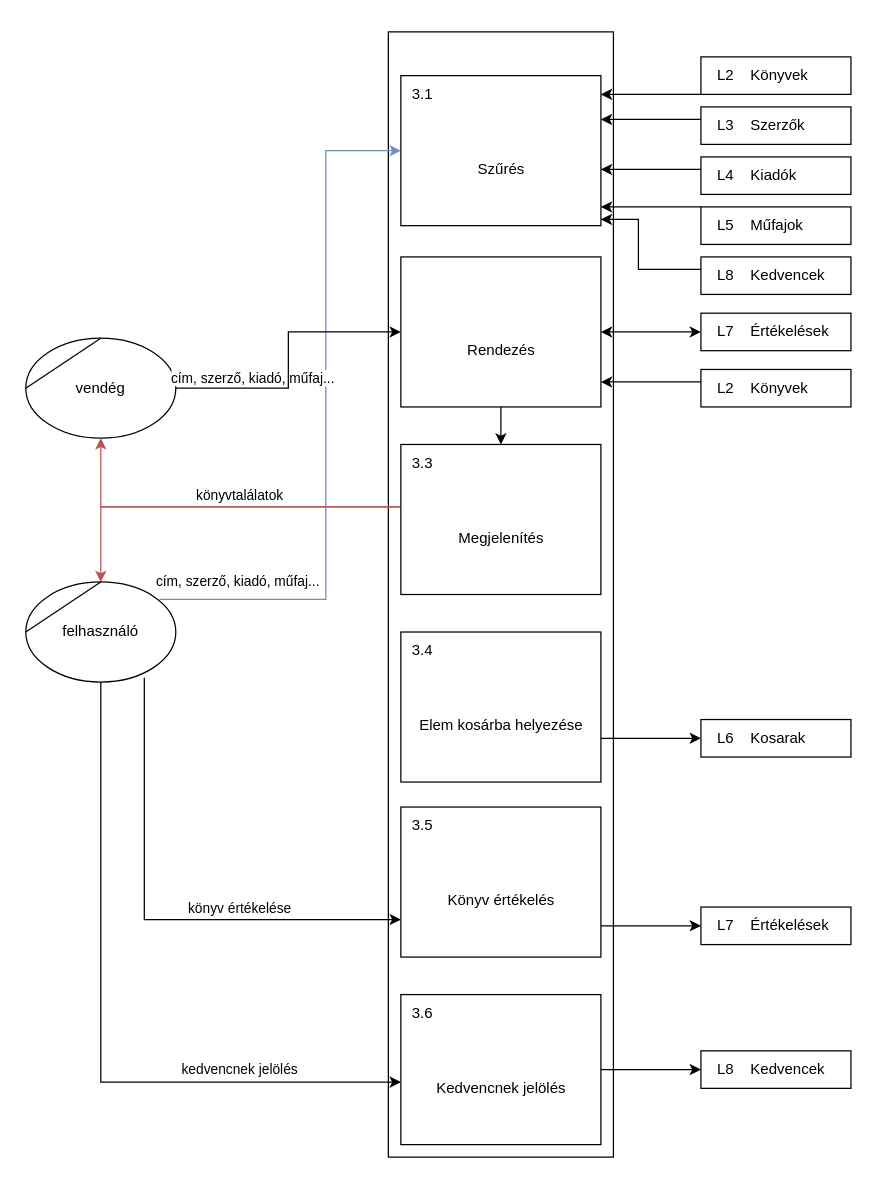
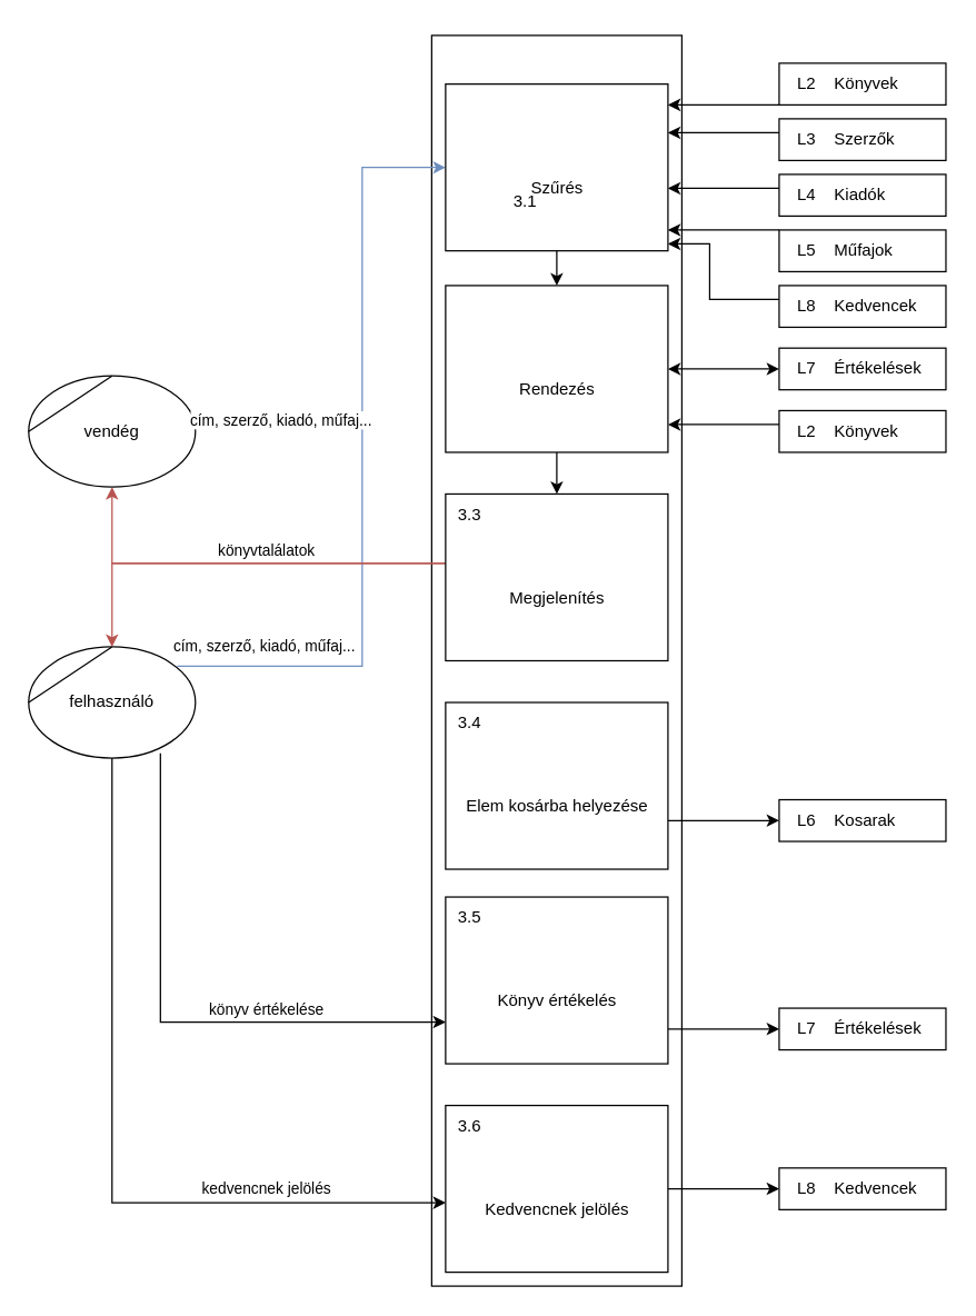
- <mxCell id="41" value="3.1" style="text;html=1;strokeColor=none;fillColor=none;align=center;verticalAlign=middle;whiteSpace=wrap;rounded=0;connectable=0;allowArrows=0;editable=1;movable=0;resizable=0;rotatable=0;deletable=0;locked=0;cloneable=0;" vertex="1" parent="40"><mxGeometry width="35" height="30" as="geometry" /></mxCell>
+ <mxCell id="41" value="3.1" style="text;html=1;strokeColor=none;fillColor=none;align=center;verticalAlign=middle;whiteSpace=wrap;rounded=0;connectable=0;allowArrows=0;editable=1;movable=0;resizable=0;rotatable=0;deletable=0;locked=0;cloneable=0;" vertex="1" parent="40"><mxGeometry x="40" y="70" width="35" height="30" as="geometry" /></mxCell>
- <mxCell id="43" style="edgeStyle=orthogonalEdgeStyle;rounded=0;orthogonalLoop=1;jettySize=auto;html=1;startArrow=classic;startFill=1;endArrow=none;endFill=0;" edge="1" parent="1" source="44" target="9"><mxGeometry relative="1" as="geometry" /></mxCell>
+ <mxCell id="43" style="edgeStyle=orthogonalEdgeStyle;rounded=0;orthogonalLoop=1;jettySize=auto;html=1;startArrow=classic;startFill=1;endArrow=none;endFill=0;" edge="1" parent="1" source="44" target="40"><mxGeometry relative="1" as="geometry" /></mxCell>
